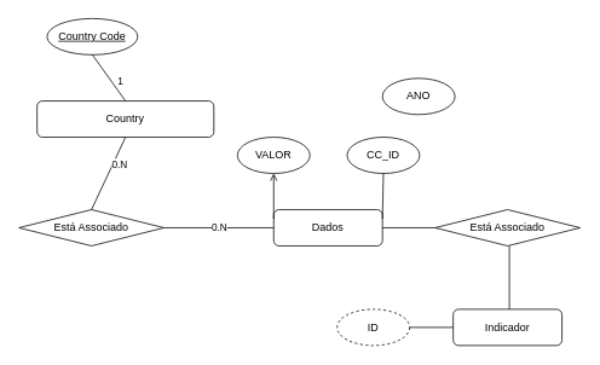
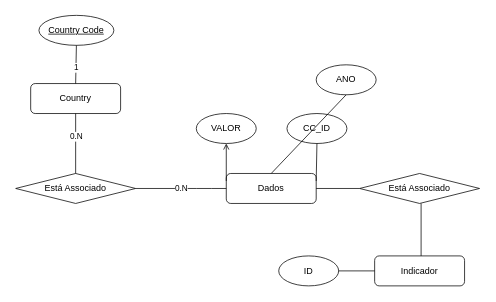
- <mxCell id="3" value="Country" style="rounded=1;whiteSpace=wrap;html=1;" vertex="1" parent="1"><mxGeometry x="40" y="111" width="195" height="40" as="geometry" /></mxCell>
+ <mxCell id="3" value="Country" style="rounded=1;whiteSpace=wrap;html=1;" vertex="1" parent="1"><mxGeometry x="40" y="111" width="120" height="40" as="geometry" /></mxCell>
+ <mxCell id="22" value="" style="endArrow=none;html=1;rounded=0;exitX=0.5;exitY=0;exitDx=0;exitDy=0;entryX=0.5;entryY=1;entryDx=0;entryDy=0;" edge="1" parent="1" source="7" target="21"><mxGeometry width="50" height="50" relative="1" as="geometry"><mxPoint x="355" y="201" as="sourcePoint" /><mxPoint x="352" y="102" as="targetPoint" /></mxGeometry></mxCell>
- <mxCell id="15" value="ID" style="ellipse;whiteSpace=wrap;html=1;dashed=1;" vertex="1" parent="1"><mxGeometry x="371" y="341" width="80" height="40" as="geometry" /></mxCell>
+ <mxCell id="15" value="ID" style="ellipse;whiteSpace=wrap;html=1;" vertex="1" parent="1"><mxGeometry x="371" y="341" width="80" height="40" as="geometry" /></mxCell>
